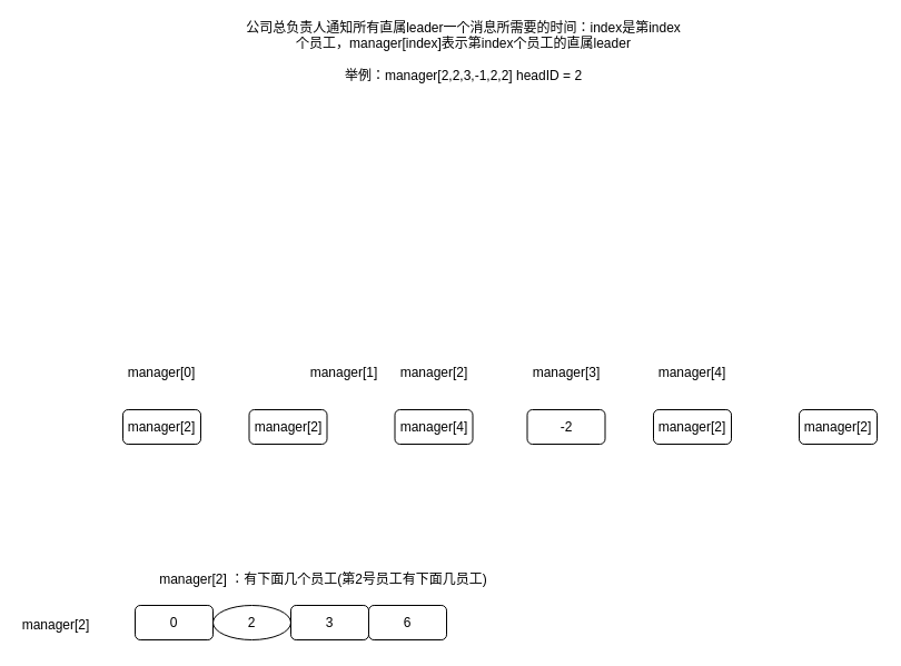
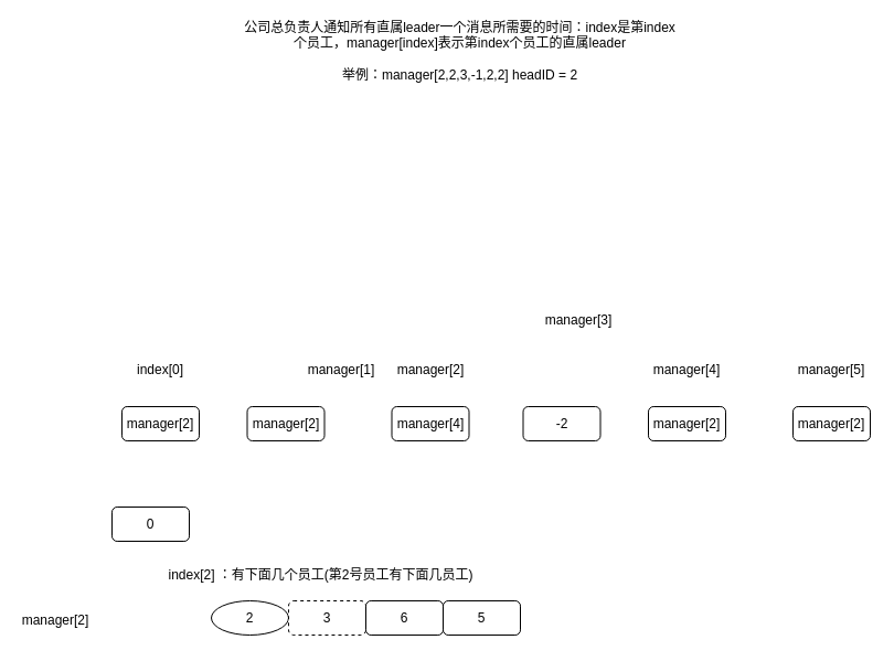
- <mxCell id="3" value="manager[0]" style="text;html=1;strokeColor=none;fillColor=none;align=center;verticalAlign=middle;whiteSpace=wrap;rounded=0;" vertex="1" parent="1"><mxGeometry x="115" y="320" width="60" height="30" as="geometry" /></mxCell>
+ <mxCell id="3" value="index[0]" style="text;html=1;strokeColor=none;fillColor=none;align=center;verticalAlign=middle;whiteSpace=wrap;rounded=0;" vertex="1" parent="1"><mxGeometry x="115" y="320" width="60" height="30" as="geometry" /></mxCell>
- <mxCell id="9" value="manager[3]" style="text;html=1;strokeColor=none;fillColor=none;align=center;verticalAlign=middle;whiteSpace=wrap;rounded=0;" vertex="1" parent="1"><mxGeometry x="478.5" y="320" width="60" height="30" as="geometry" /></mxCell>
+ <mxCell id="9" value="manager[3]" style="text;html=1;strokeColor=none;fillColor=none;align=center;verticalAlign=middle;whiteSpace=wrap;rounded=0;" vertex="1" parent="1"><mxGeometry x="493.5" y="275" width="60" height="30" as="geometry" /></mxCell>
+ <mxCell id="13" value="manager[5]" style="text;html=1;strokeColor=none;fillColor=none;align=center;verticalAlign=middle;whiteSpace=wrap;rounded=0;" vertex="1" parent="1"><mxGeometry x="723" y="320" width="60" height="30" as="geometry" /></mxCell>
- <mxCell id="21" value="manager[2] ：有下面几个员工(第2号员工有下面几员工)" style="text;html=1;strokeColor=none;fillColor=none;align=center;verticalAlign=middle;whiteSpace=wrap;rounded=0;" vertex="1" parent="1"><mxGeometry x="127" y="503" width="326.5" height="36" as="geometry" /></mxCell>
+ <mxCell id="21" value="index[2] ：有下面几个员工(第2号员工有下面几员工)" style="text;html=1;strokeColor=none;fillColor=none;align=center;verticalAlign=middle;whiteSpace=wrap;rounded=0;" vertex="1" parent="1"><mxGeometry x="127" y="503" width="326.5" height="36" as="geometry" /></mxCell>
- <mxCell id="16" value="0" style="rounded=1;whiteSpace=wrap;html=1;" vertex="1" parent="1"><mxGeometry x="121" y="544" width="70" height="31" as="geometry" /></mxCell>
+ <mxCell id="16" value="0" style="rounded=1;whiteSpace=wrap;html=1;" vertex="1" parent="1"><mxGeometry x="101" y="459" width="70" height="31" as="geometry" /></mxCell>
- <mxCell id="18" value="3" style="rounded=1;whiteSpace=wrap;html=1;" vertex="1" parent="1"><mxGeometry x="261" y="544" width="70" height="31" as="geometry" /></mxCell>
+ <mxCell id="18" value="3" style="rounded=1;whiteSpace=wrap;html=1;dashed=1;" vertex="1" parent="1"><mxGeometry x="261" y="544" width="70" height="31" as="geometry" /></mxCell>
+ <mxCell id="20" value="5" style="rounded=1;whiteSpace=wrap;html=1;" vertex="1" parent="1"><mxGeometry x="401" y="544" width="70" height="31" as="geometry" /></mxCell>
